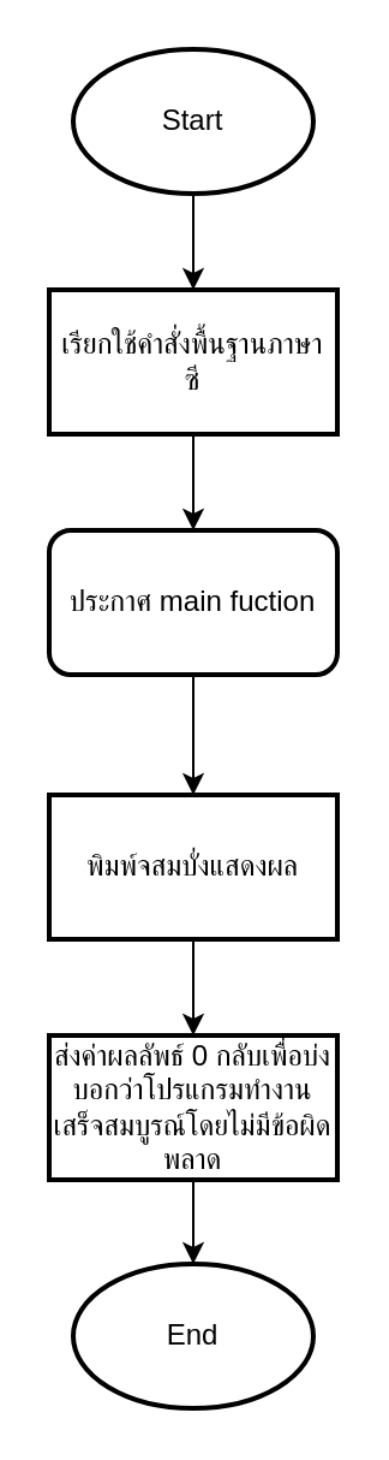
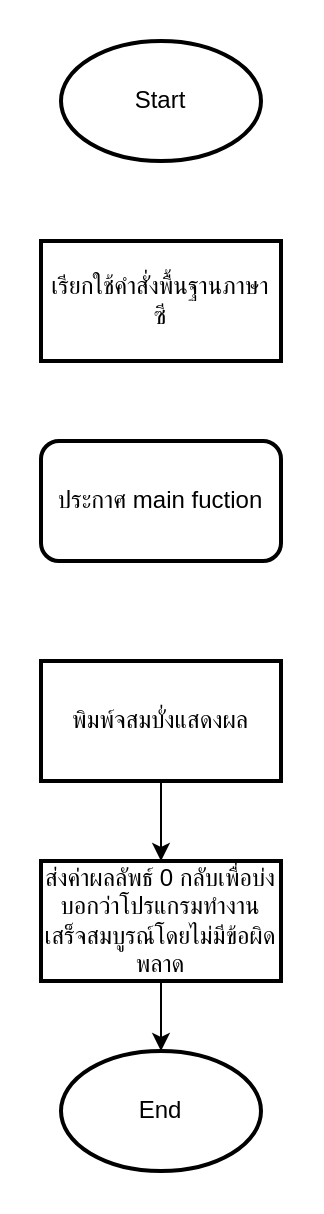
- <mxCell id="2" value="" style="edgeStyle=orthogonalEdgeStyle;rounded=0;orthogonalLoop=1;jettySize=auto;html=1;" edge="1" parent="1" source="3" target="5"><mxGeometry relative="1" as="geometry" /></mxCell>
- <mxCell id="4" value="" style="edgeStyle=orthogonalEdgeStyle;rounded=0;orthogonalLoop=1;jettySize=auto;html=1;" edge="1" parent="1" source="5" target="7"><mxGeometry relative="1" as="geometry" /></mxCell>
- <mxCell id="6" value="" style="edgeStyle=orthogonalEdgeStyle;rounded=0;orthogonalLoop=1;jettySize=auto;html=1;" edge="1" parent="1" source="7" target="9"><mxGeometry relative="1" as="geometry" /></mxCell>
